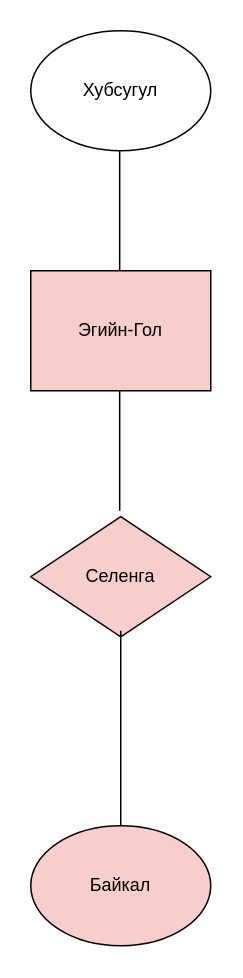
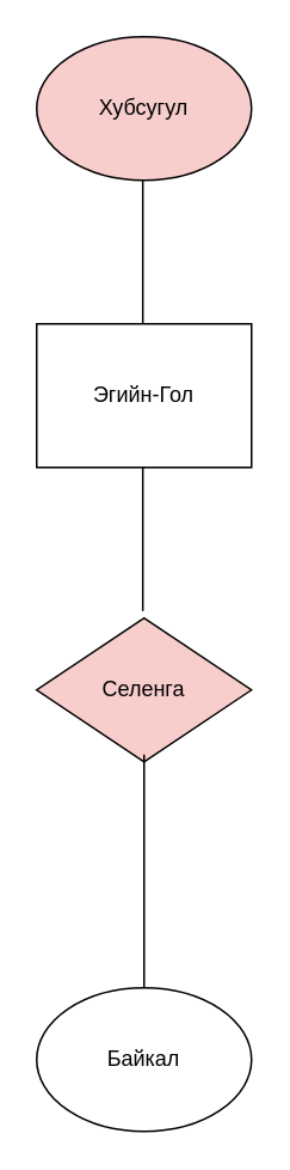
- <mxCell id="2" value="Хубсугул" style="ellipse;whiteSpace=wrap;html=1;" vertex="1" parent="1"><mxGeometry x="20" y="20" width="120" height="80" as="geometry" /></mxCell>
+ <mxCell id="2" value="Хубсугул" style="ellipse;whiteSpace=wrap;html=1;fillColor=#f8cecc;" vertex="1" parent="1"><mxGeometry x="20" y="20" width="120" height="80" as="geometry" /></mxCell>
- <mxCell id="3" value="Эгийн-Гол" style="rounded=0;whiteSpace=wrap;html=1;fillColor=#f8cecc;" vertex="1" parent="1"><mxGeometry x="20" y="180" width="120" height="80" as="geometry" /></mxCell>
+ <mxCell id="3" value="Эгийн-Гол" style="rounded=0;whiteSpace=wrap;html=1;" vertex="1" parent="1"><mxGeometry x="20" y="180" width="120" height="80" as="geometry" /></mxCell>
- <mxCell id="8" value="Байкал" style="ellipse;whiteSpace=wrap;html=1;fillColor=#f8cecc;" vertex="1" parent="1"><mxGeometry x="20" y="550" width="120" height="80" as="geometry" /></mxCell>
+ <mxCell id="8" value="Байкал" style="ellipse;whiteSpace=wrap;html=1;" vertex="1" parent="1"><mxGeometry x="20" y="550" width="120" height="80" as="geometry" /></mxCell>
